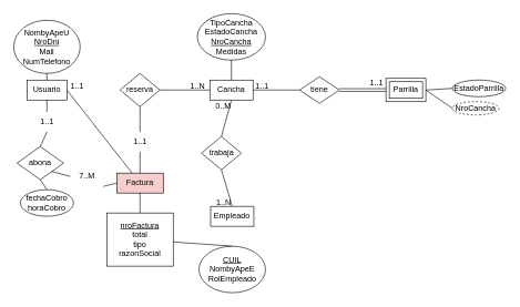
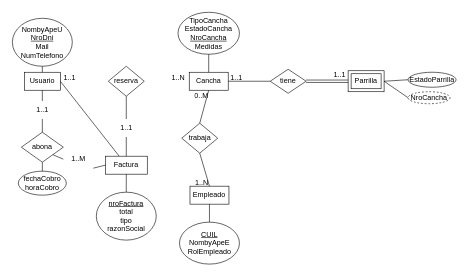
- <mxCell id="19" value="" style="endArrow=none;html=1;rounded=0;exitX=1;exitY=0.5;exitDx=0;exitDy=0;entryX=0;entryY=0.5;entryDx=0;entryDy=0;" parent="1" source="5" target="3" edge="1"><mxGeometry relative="1" as="geometry"><mxPoint x="220" y="260" as="sourcePoint" /><mxPoint x="380" y="260" as="targetPoint" /></mxGeometry></mxCell>
- <mxCell id="32" value="abona" style="shape=rhombus;perimeter=rhombusPerimeter;whiteSpace=wrap;html=1;align=center;" parent="1" vertex="1"><mxGeometry x="25" y="220" width="70" height="50" as="geometry" /></mxCell>
+ <mxCell id="32" value="abona" style="shape=rhombus;perimeter=rhombusPerimeter;whiteSpace=wrap;html=1;align=center;" parent="1" vertex="1"><mxGeometry x="35" y="220" width="70" height="50" as="geometry" /></mxCell>
- <mxCell id="40" value="7..M" style="text;html=1;align=center;verticalAlign=middle;resizable=0;points=[];autosize=1;strokeColor=none;fillColor=none;" parent="1" vertex="1"><mxGeometry x="105" y="250" width="50" height="30" as="geometry" /></mxCell>
+ <mxCell id="40" value="1..M" style="text;html=1;align=center;verticalAlign=middle;resizable=0;points=[];autosize=1;strokeColor=none;fillColor=none;" parent="1" vertex="1"><mxGeometry x="105" y="250" width="50" height="30" as="geometry" /></mxCell>
- <mxCell id="27" value="Factura" style="whiteSpace=wrap;html=1;align=center;fillColor=#f8cecc;" parent="1" vertex="1"><mxGeometry x="175" y="260" width="70" height="30" as="geometry" /></mxCell>
+ <mxCell id="27" value="Factura" style="whiteSpace=wrap;html=1;align=center;" parent="1" vertex="1"><mxGeometry x="175" y="260" width="70" height="30" as="geometry" /></mxCell>
- <mxCell id="43" value="&lt;u&gt;nroFactura&lt;/u&gt;&lt;br&gt;total&lt;br&gt;tipo&lt;br&gt;razonSocial" style="whiteSpace=wrap;html=1;align=center;rounded=0;" parent="1" vertex="1"><mxGeometry x="160" y="320" width="100" height="80" as="geometry" /></mxCell>
+ <mxCell id="43" value="&lt;u&gt;nroFactura&lt;/u&gt;&lt;br&gt;total&lt;br&gt;tipo&lt;br&gt;razonSocial" style="ellipse;whiteSpace=wrap;html=1;align=center;" parent="1" vertex="1"><mxGeometry x="160" y="320" width="100" height="80" as="geometry" /></mxCell>
- <mxCell id="15" value="" style="endArrow=none;html=1;rounded=0;exitX=0.5;exitY=0;exitDx=0;exitDy=0;" parent="1" source="14" target="43" edge="1"><mxGeometry relative="1" as="geometry"><mxPoint x="221.25" y="260" as="sourcePoint" /><mxPoint x="381.25" y="260" as="targetPoint" /></mxGeometry></mxCell>
+ <mxCell id="15" value="" style="endArrow=none;html=1;rounded=0;exitX=0.5;exitY=0;exitDx=0;exitDy=0;entryX=0.5;entryY=1;entryDx=0;entryDy=0;" parent="1" source="14" target="4" edge="1"><mxGeometry relative="1" as="geometry"><mxPoint x="221.25" y="260" as="sourcePoint" /><mxPoint x="381.25" y="260" as="targetPoint" /></mxGeometry></mxCell>
